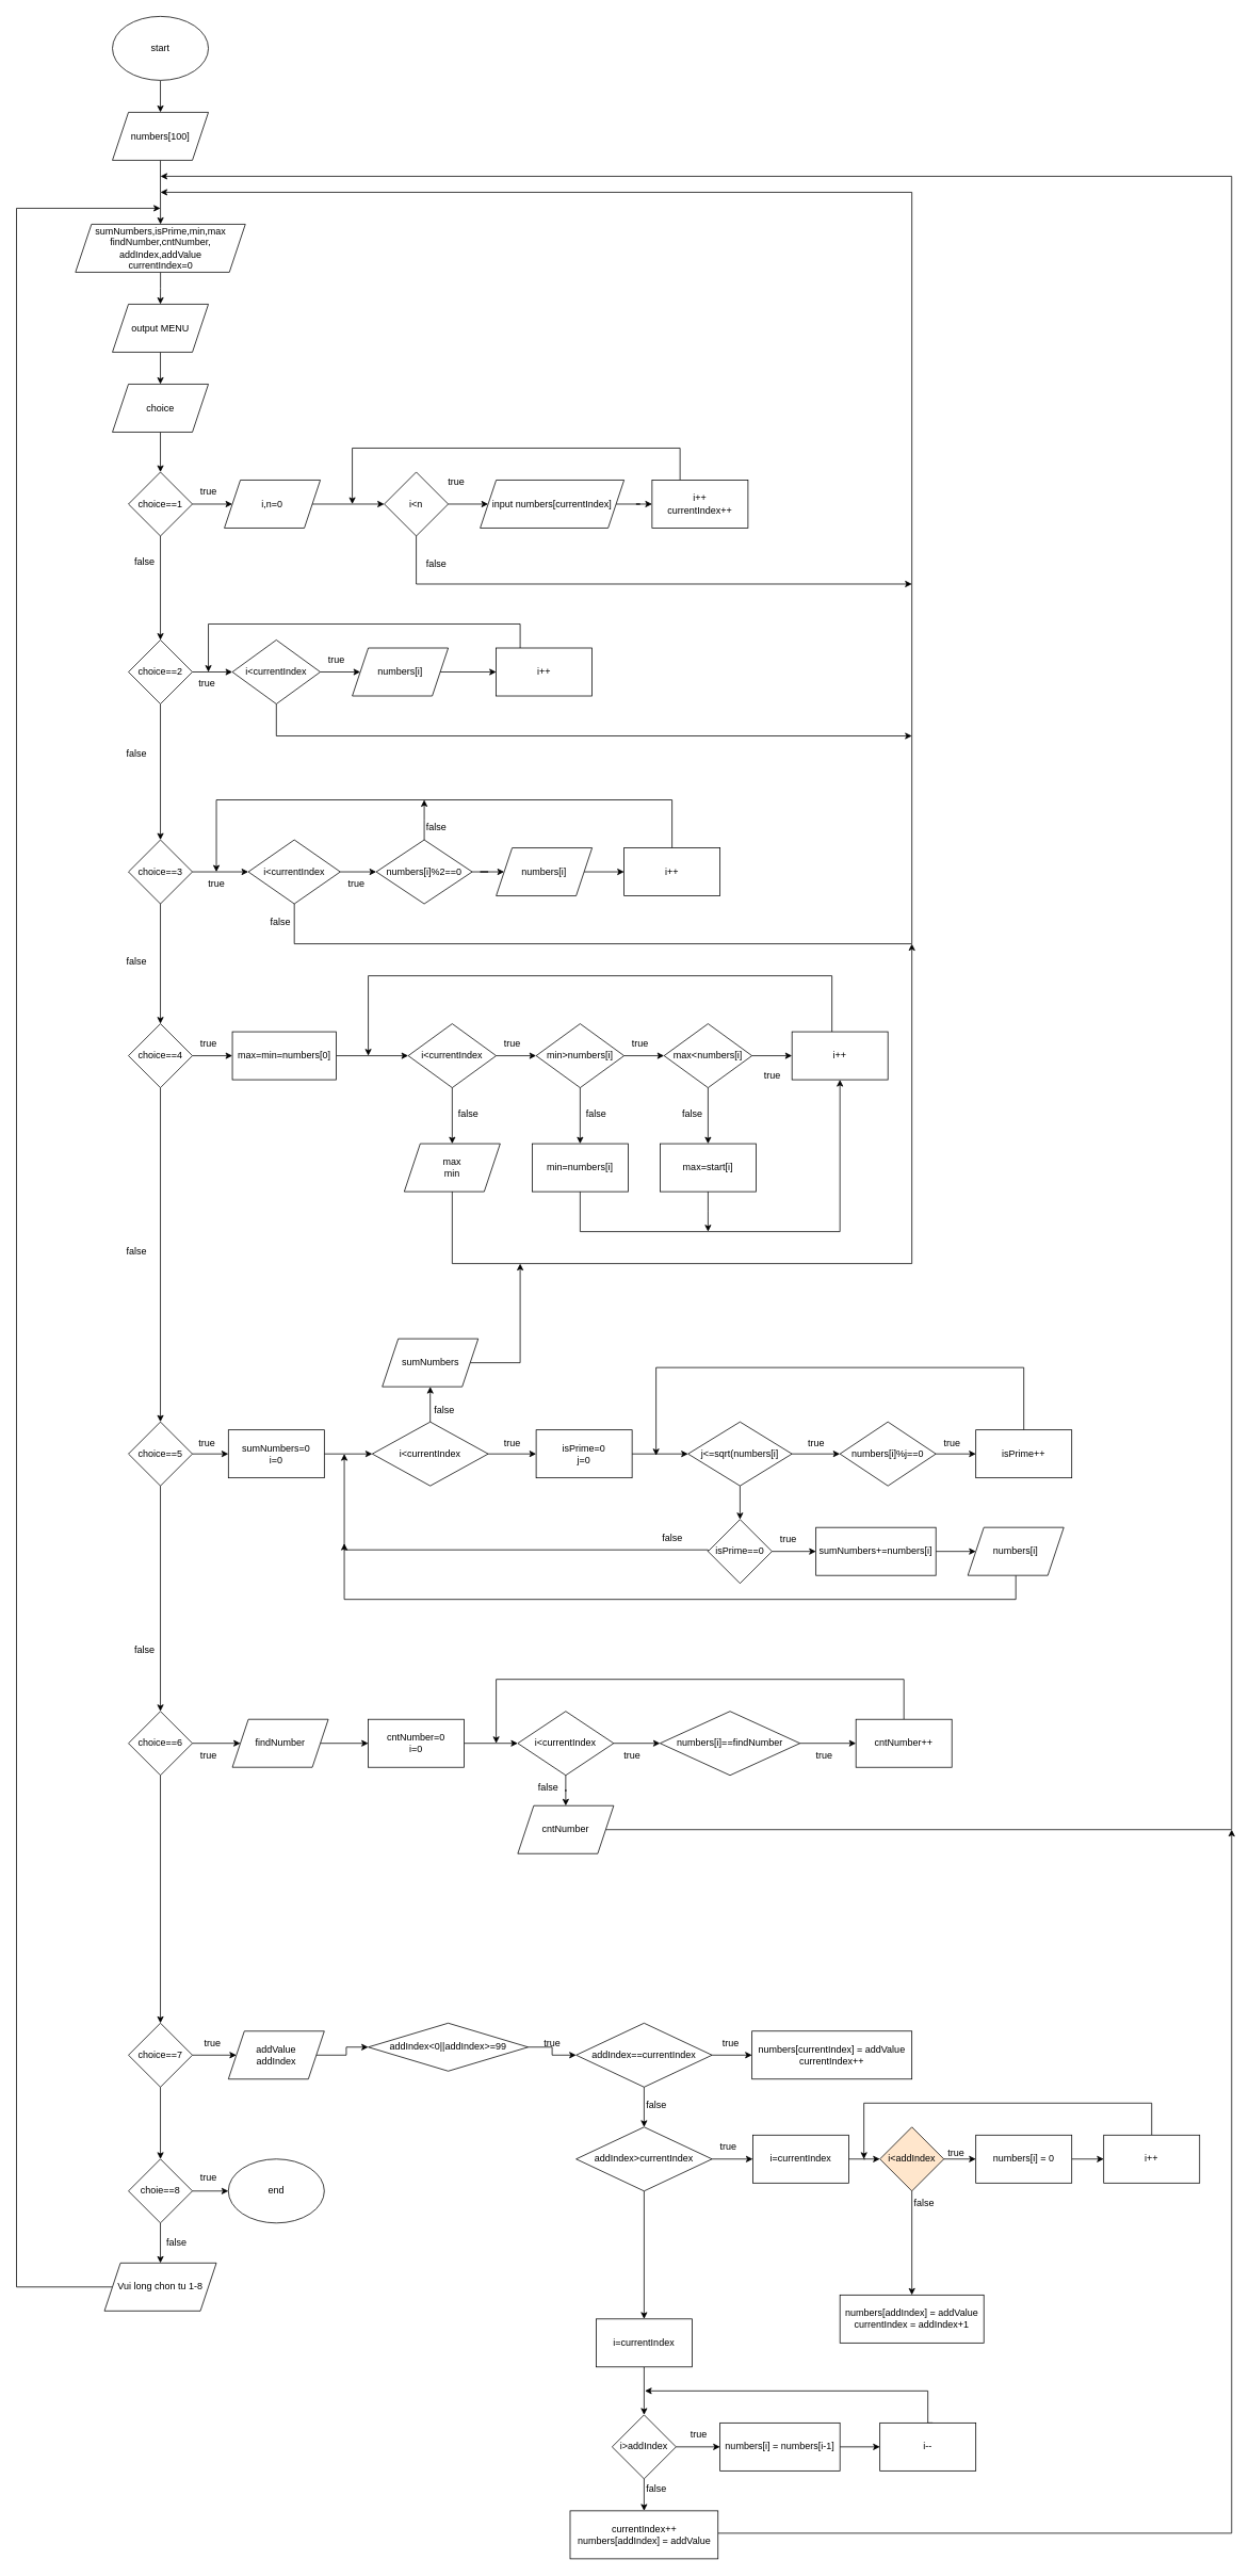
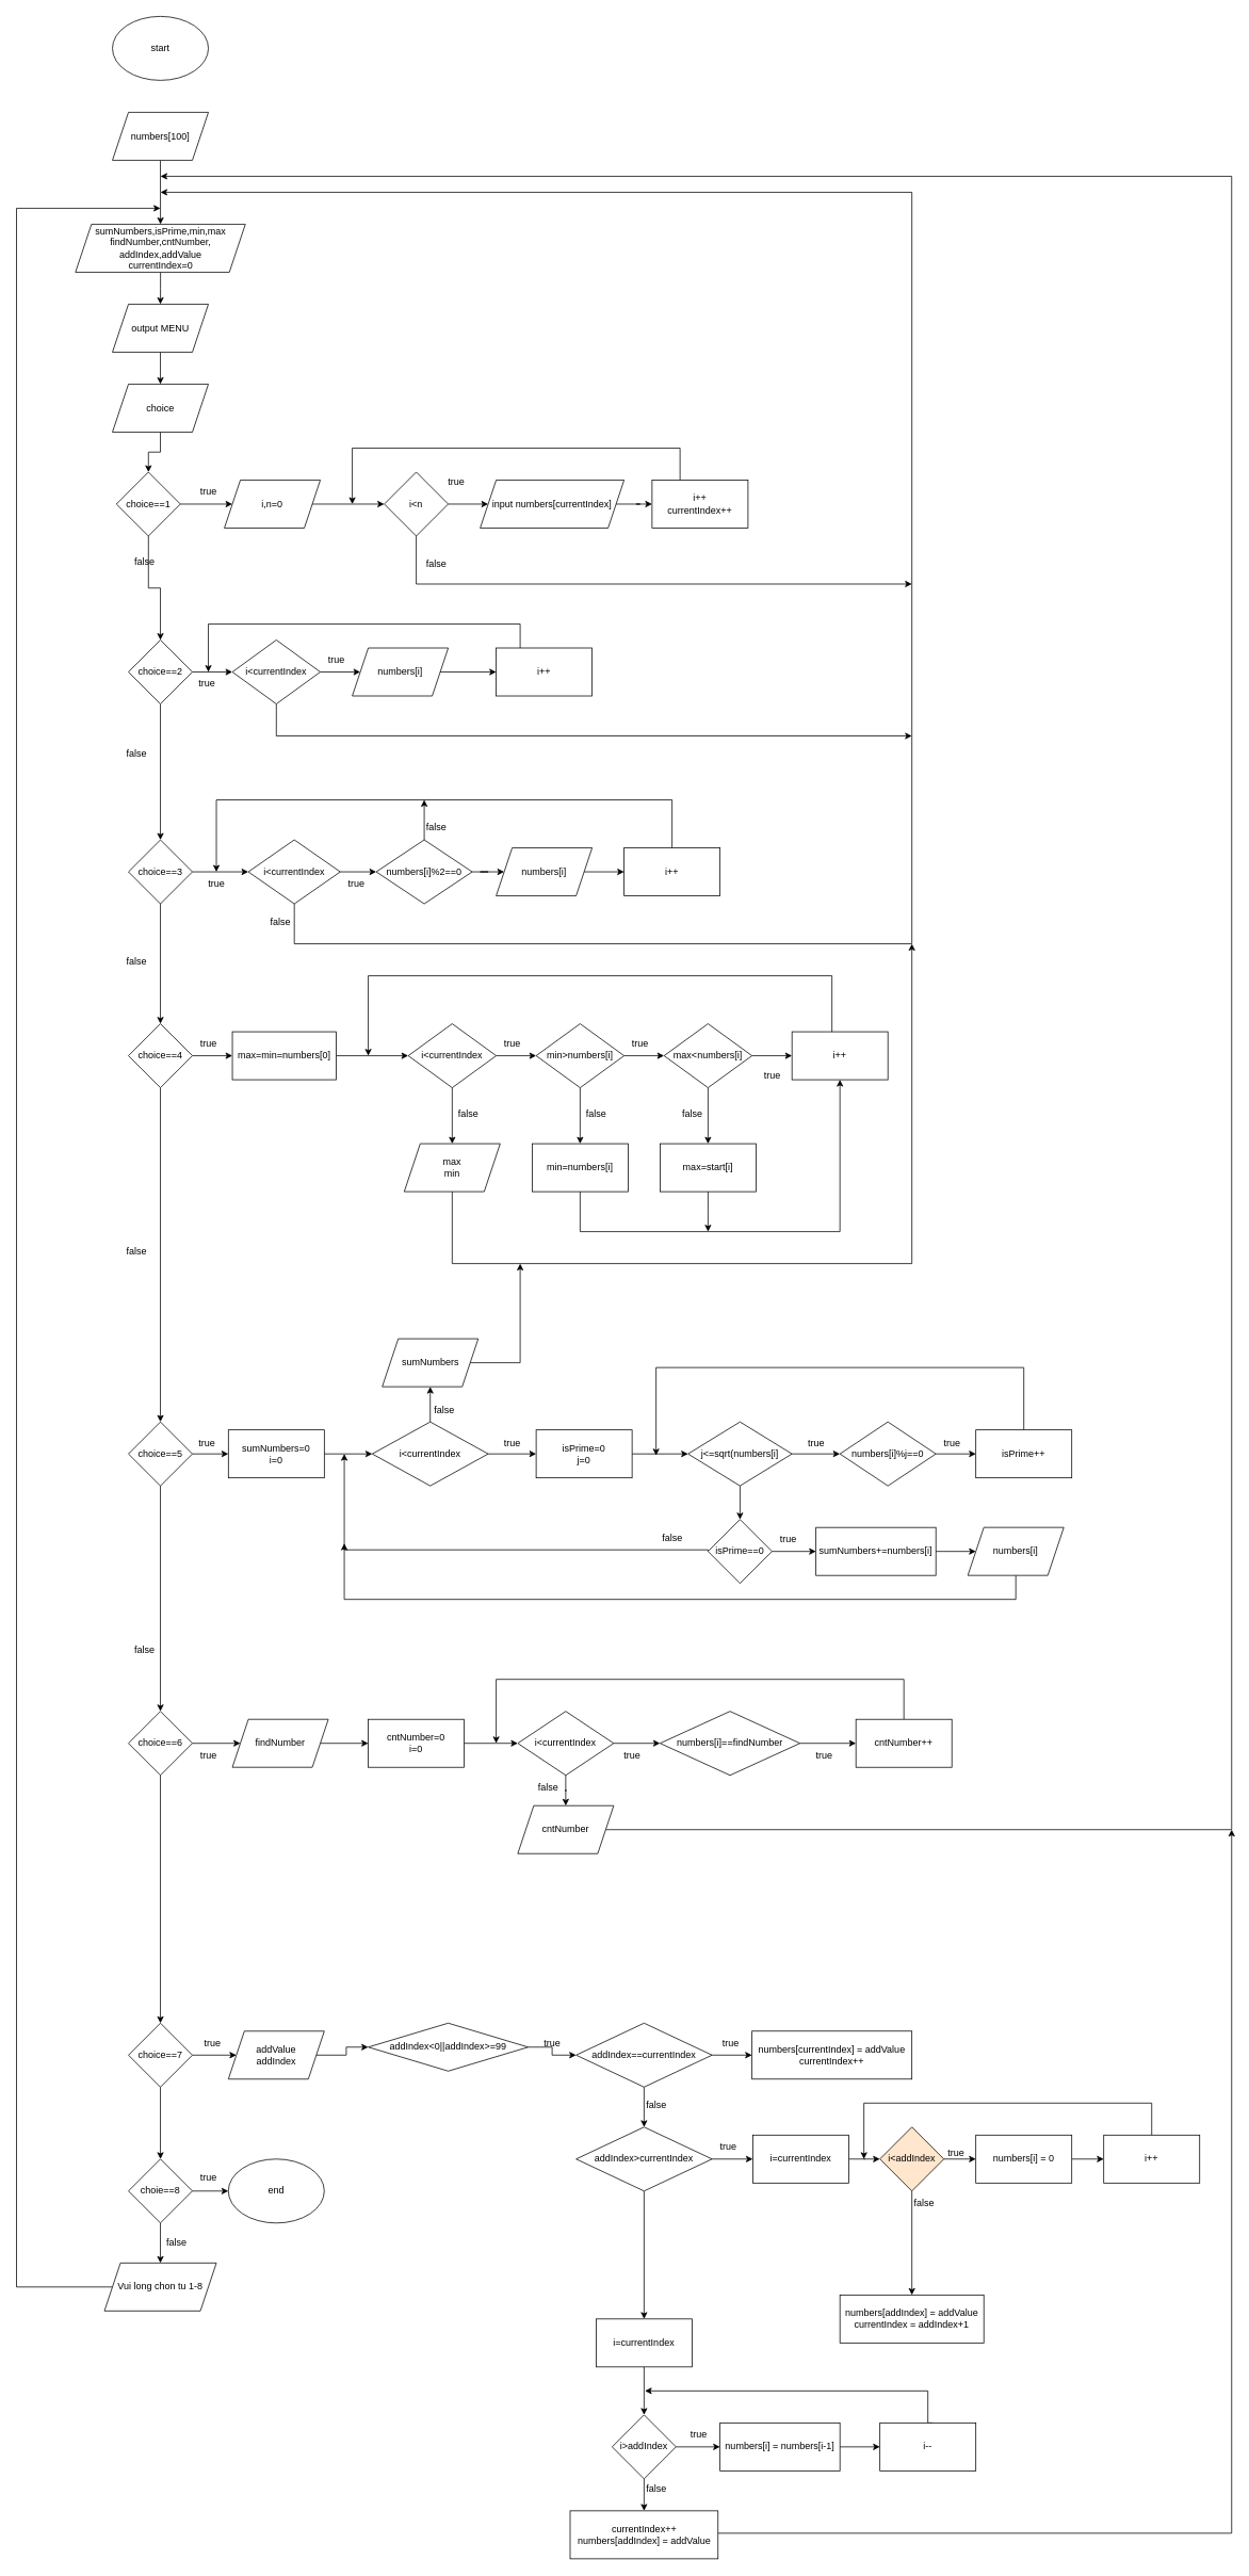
- <mxCell id="2" value="" style="edgeStyle=orthogonalEdgeStyle;rounded=0;orthogonalLoop=1;jettySize=auto;html=1;" edge="1" parent="1" source="3" target="5"><mxGeometry relative="1" as="geometry" /></mxCell>
- <mxCell id="14" value="choice==1" style="rhombus;whiteSpace=wrap;html=1;" vertex="1" parent="1"><mxGeometry x="160" y="590" width="80" height="80" as="geometry" /></mxCell>
+ <mxCell id="14" value="choice==1" style="rhombus;whiteSpace=wrap;html=1;" vertex="1" parent="1"><mxGeometry x="145" y="590" width="80" height="80" as="geometry" /></mxCell>
